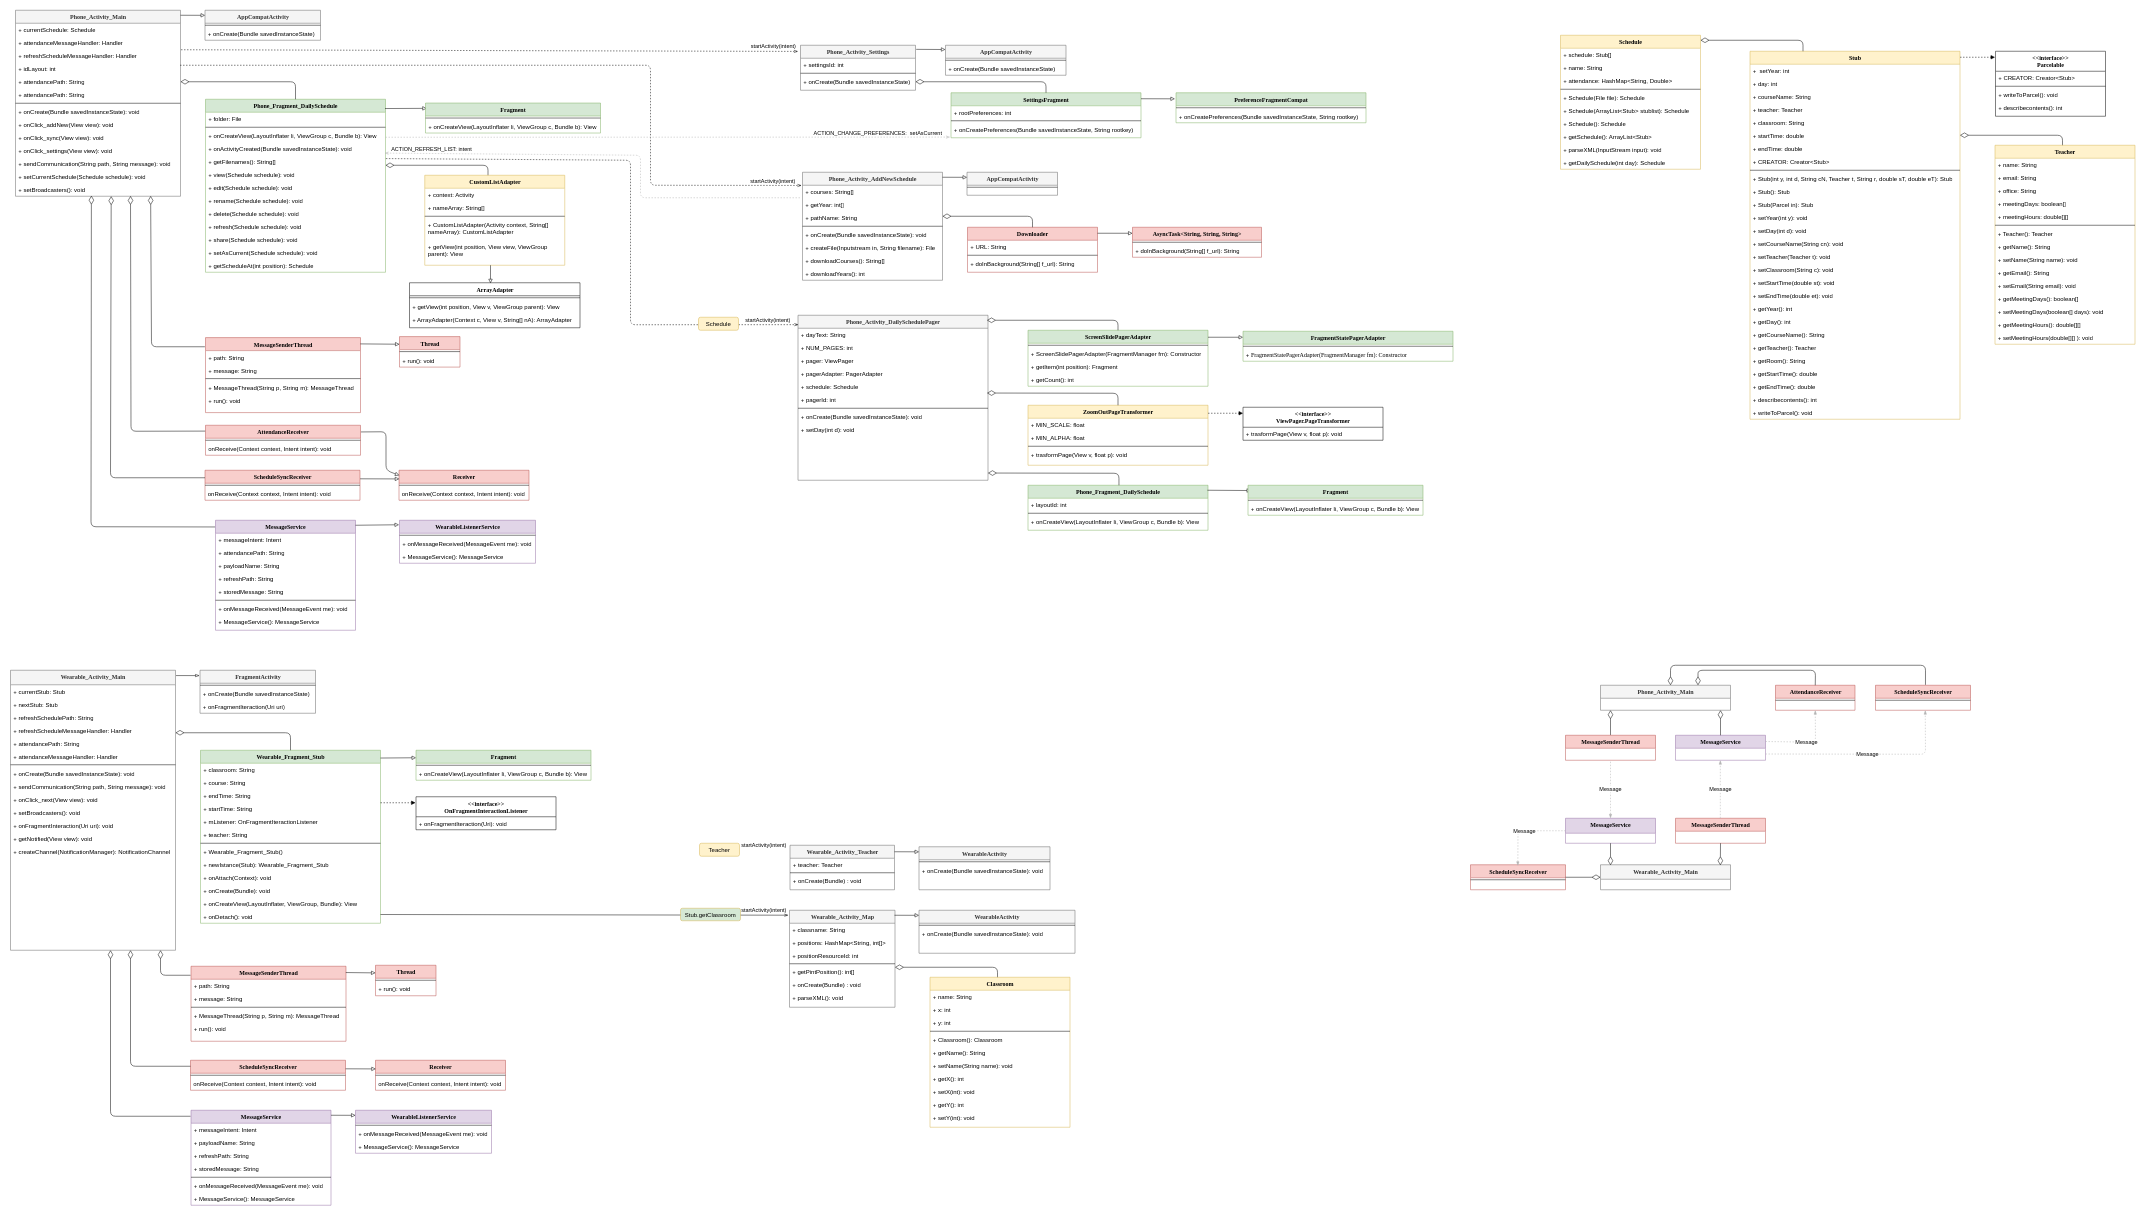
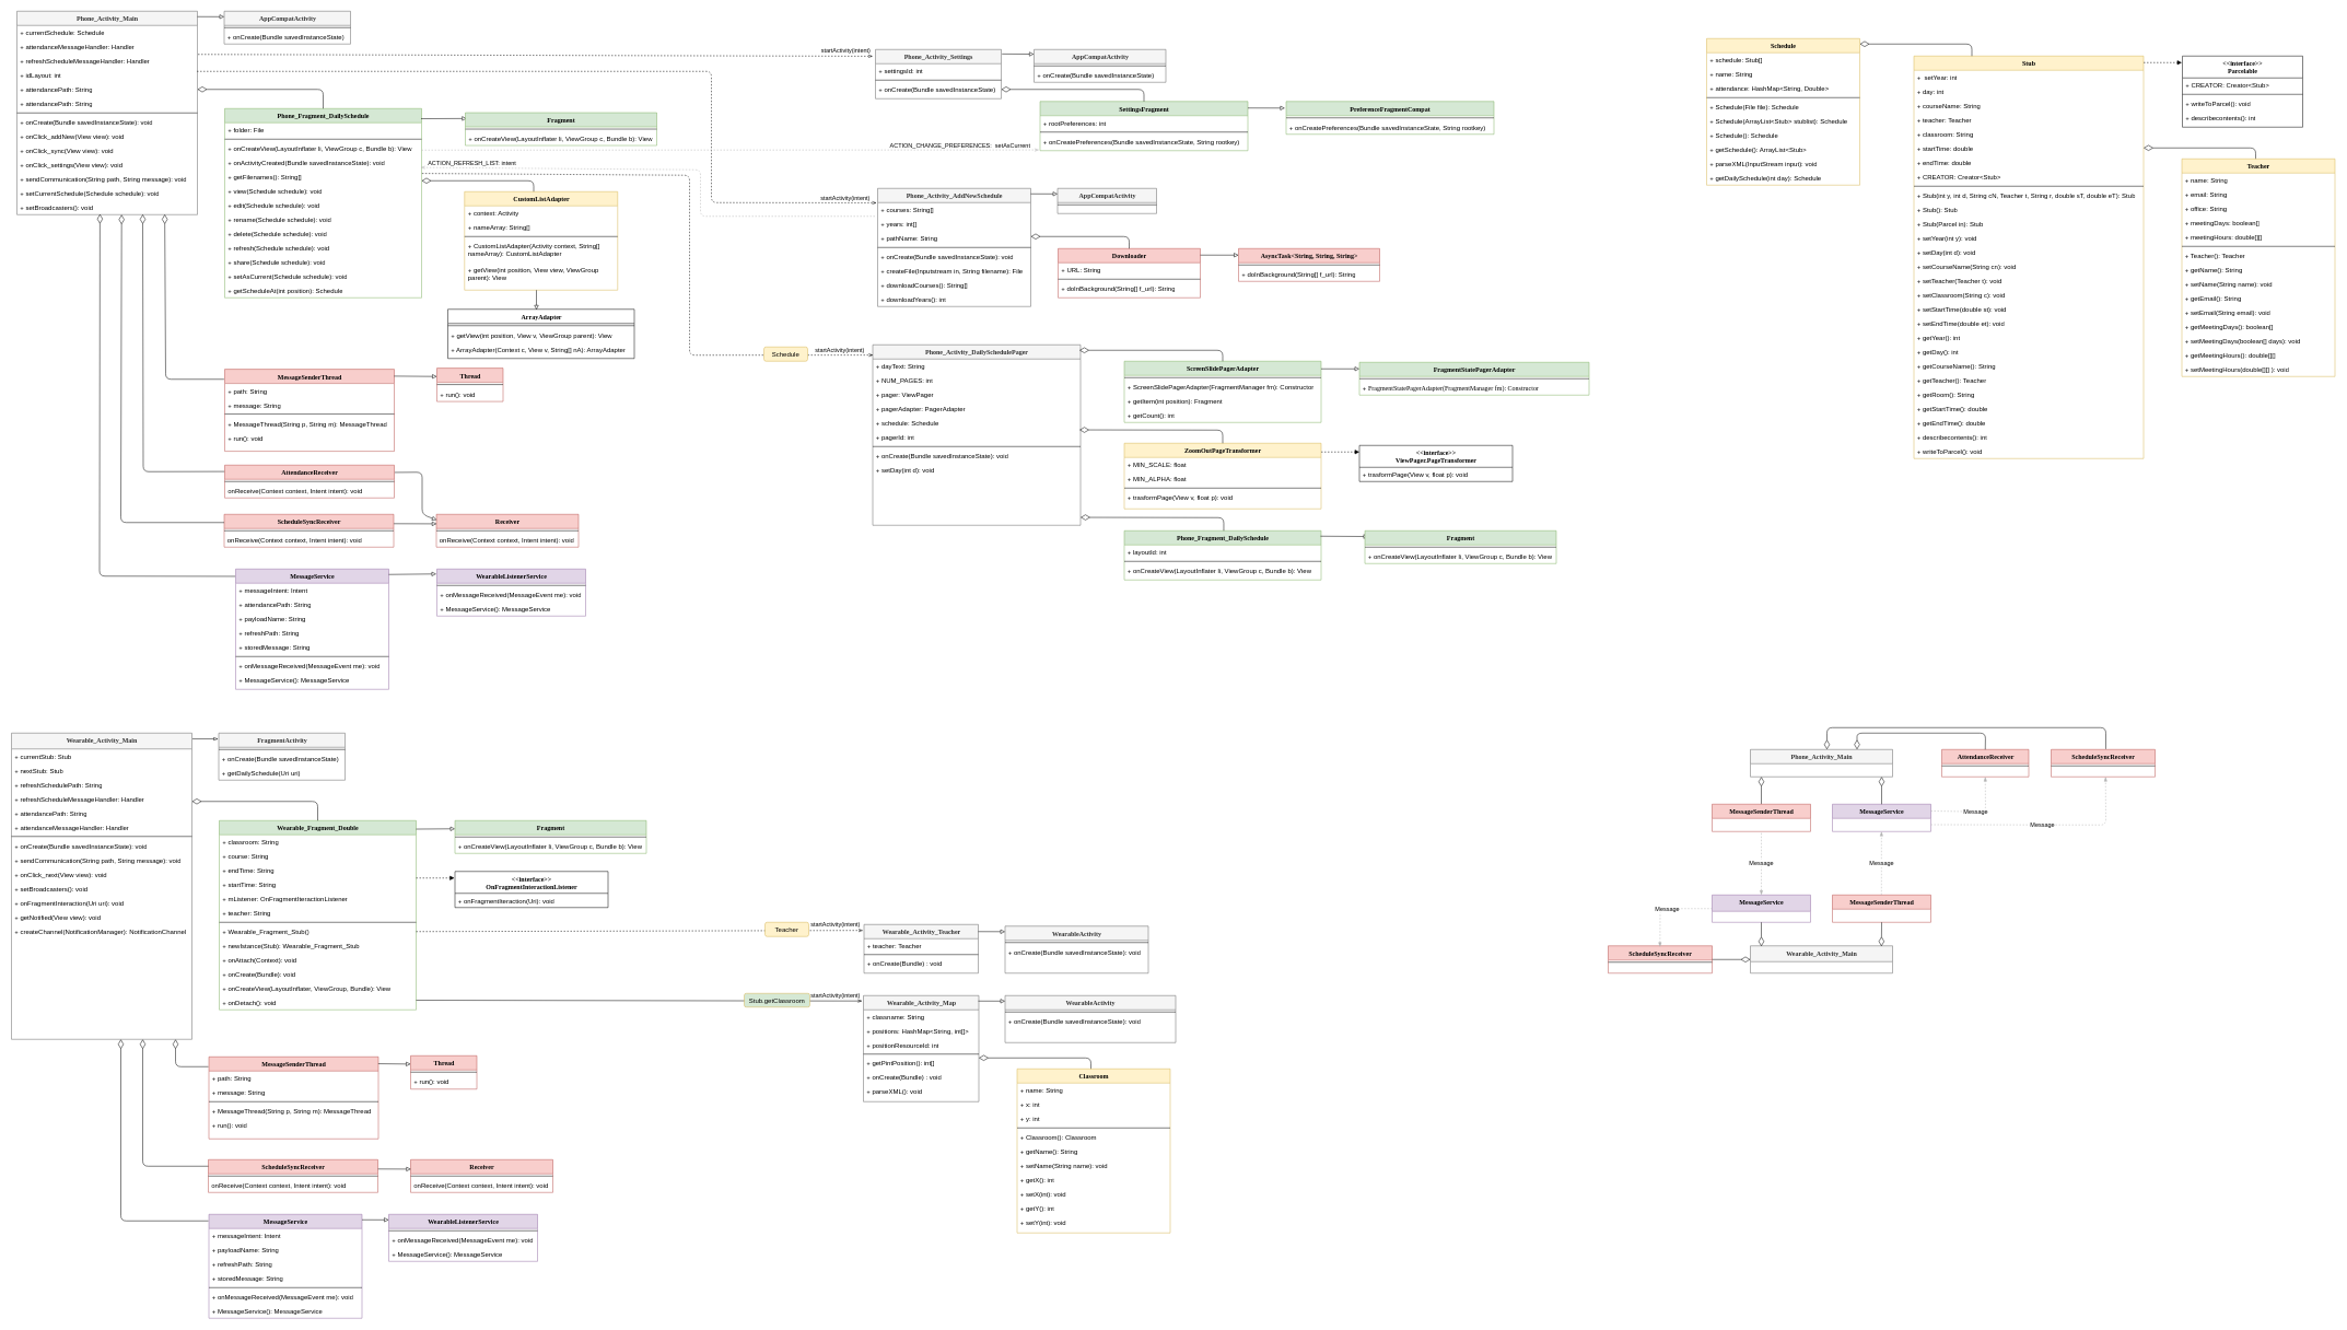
- <mxCell id="70" value="+ getYear: int[]" style="text;html=1;strokeColor=none;fillColor=none;align=left;verticalAlign=top;spacingLeft=4;spacingRight=4;whiteSpace=wrap;overflow=hidden;rotatable=0;points=[[0,0.5],[1,0.5]];portConstraint=eastwest;" parent="68" vertex="1"><mxGeometry y="52" width="280" height="26" as="geometry" /></mxCell>
+ <mxCell id="70" value="+ years: int[]" style="text;html=1;strokeColor=none;fillColor=none;align=left;verticalAlign=top;spacingLeft=4;spacingRight=4;whiteSpace=wrap;overflow=hidden;rotatable=0;points=[[0,0.5],[1,0.5]];portConstraint=eastwest;" parent="68" vertex="1"><mxGeometry y="52" width="280" height="26" as="geometry" /></mxCell>
- <mxCell id="166" value="+ onFragmentIteraction(Uri uri)" style="text;html=1;strokeColor=none;fillColor=none;align=left;verticalAlign=top;spacingLeft=4;spacingRight=4;whiteSpace=wrap;overflow=hidden;rotatable=0;points=[[0,0.5],[1,0.5]];portConstraint=eastwest;" vertex="1" parent="163"><mxGeometry y="60" width="231" height="26" as="geometry" /></mxCell>
+ <mxCell id="166" value="+ getDailySchedule(Uri uri)" style="text;html=1;strokeColor=none;fillColor=none;align=left;verticalAlign=top;spacingLeft=4;spacingRight=4;whiteSpace=wrap;overflow=hidden;rotatable=0;points=[[0,0.5],[1,0.5]];portConstraint=eastwest;" vertex="1" parent="163"><mxGeometry y="60" width="231" height="26" as="geometry" /></mxCell>
- <mxCell id="260" value="Wearable_Fragment_Stub" style="swimlane;html=1;fontStyle=1;align=center;verticalAlign=top;childLayout=stackLayout;horizontal=1;startSize=26;horizontalStack=0;resizeParent=1;resizeLast=0;collapsible=1;marginBottom=0;swimlaneFillColor=#ffffff;rounded=0;shadow=0;comic=0;labelBackgroundColor=none;strokeWidth=1;fillColor=#d5e8d4;fontFamily=Verdana;fontSize=12;strokeColor=#82b366;" vertex="1" parent="1"><mxGeometry x="400" y="1500" width="360" height="346" as="geometry" /></mxCell>
+ <mxCell id="260" value="Wearable_Fragment_Double" style="swimlane;html=1;fontStyle=1;align=center;verticalAlign=top;childLayout=stackLayout;horizontal=1;startSize=26;horizontalStack=0;resizeParent=1;resizeLast=0;collapsible=1;marginBottom=0;swimlaneFillColor=#ffffff;rounded=0;shadow=0;comic=0;labelBackgroundColor=none;strokeWidth=1;fillColor=#d5e8d4;fontFamily=Verdana;fontSize=12;strokeColor=#82b366;" vertex="1" parent="1"><mxGeometry x="400" y="1500" width="360" height="346" as="geometry" /></mxCell>
+ <mxCell id="281" value="" style="endArrow=openThin;dashed=1;html=1;strokeColor=#000000;strokeWidth=1;endFill=0;exitX=1;exitY=0.5;exitDx=0;exitDy=0;entryX=-0.009;entryY=0.122;entryDx=0;entryDy=0;entryPerimeter=0;" edge="1" parent="1" source="268" target="252"><mxGeometry width="50" height="50" relative="1" as="geometry"><mxPoint x="756.76" y="1743.326" as="sourcePoint" /><mxPoint x="830" y="1695" as="targetPoint" /><Array as="points" /></mxGeometry></mxCell>
